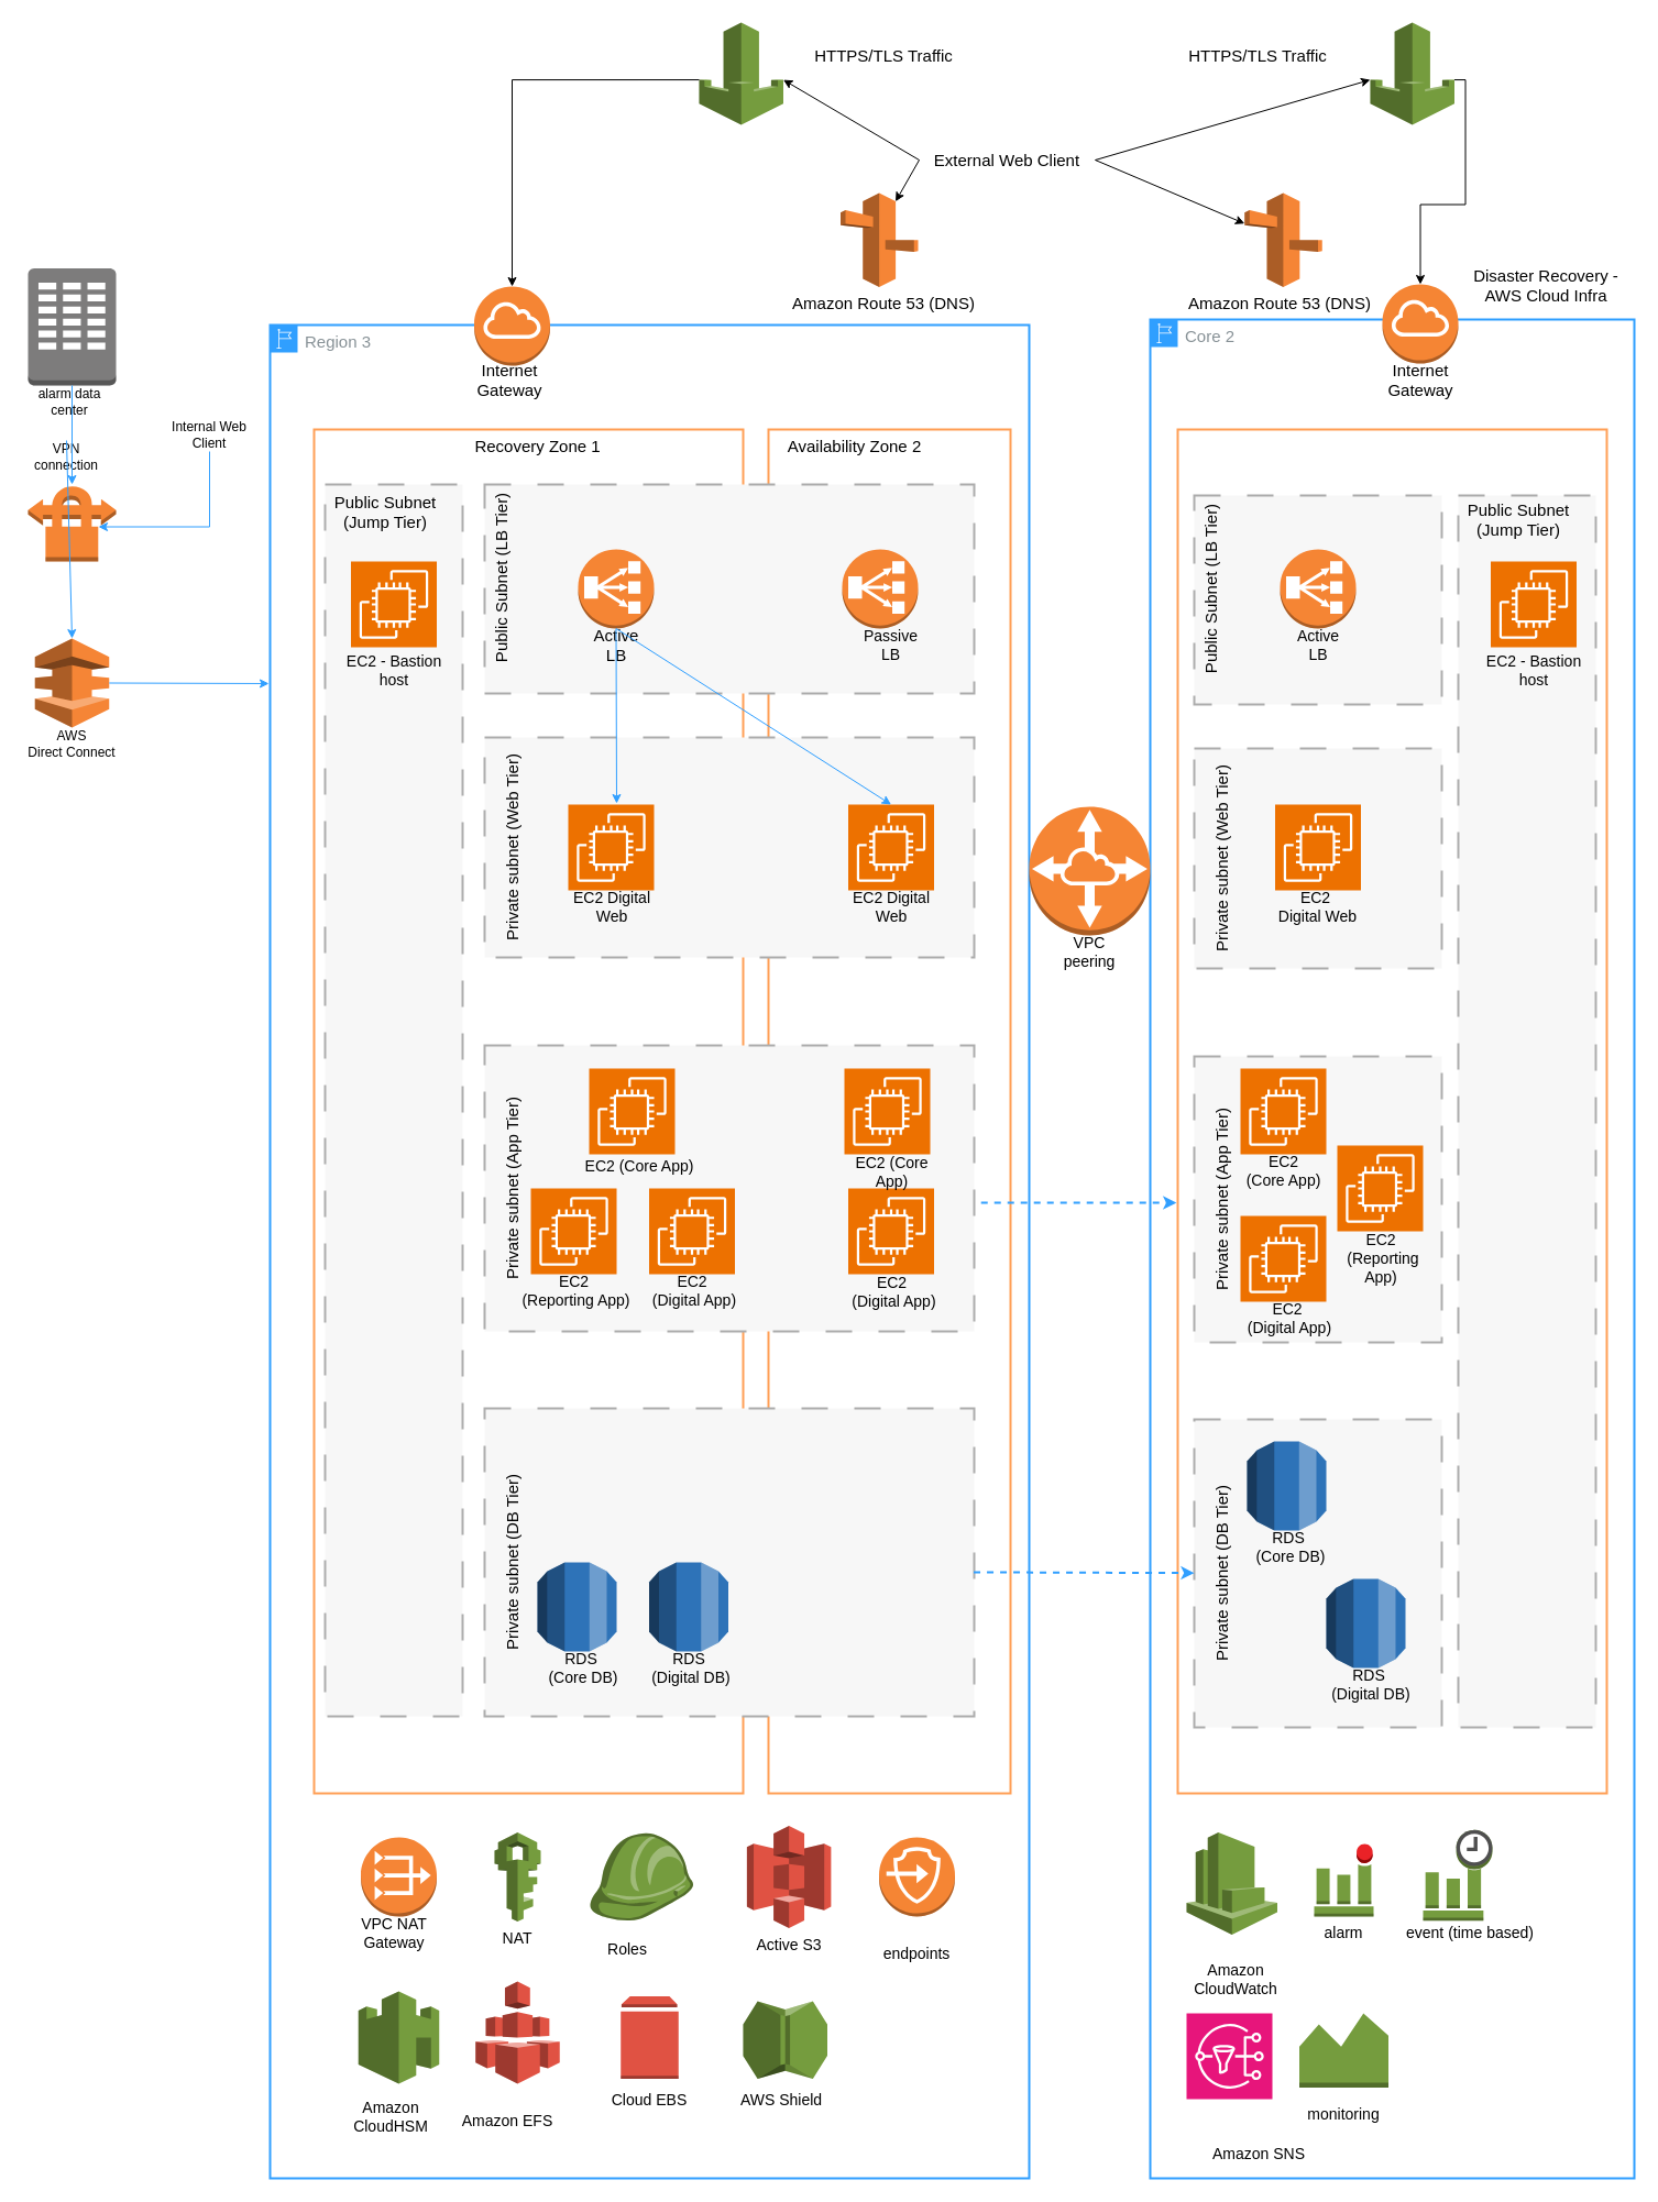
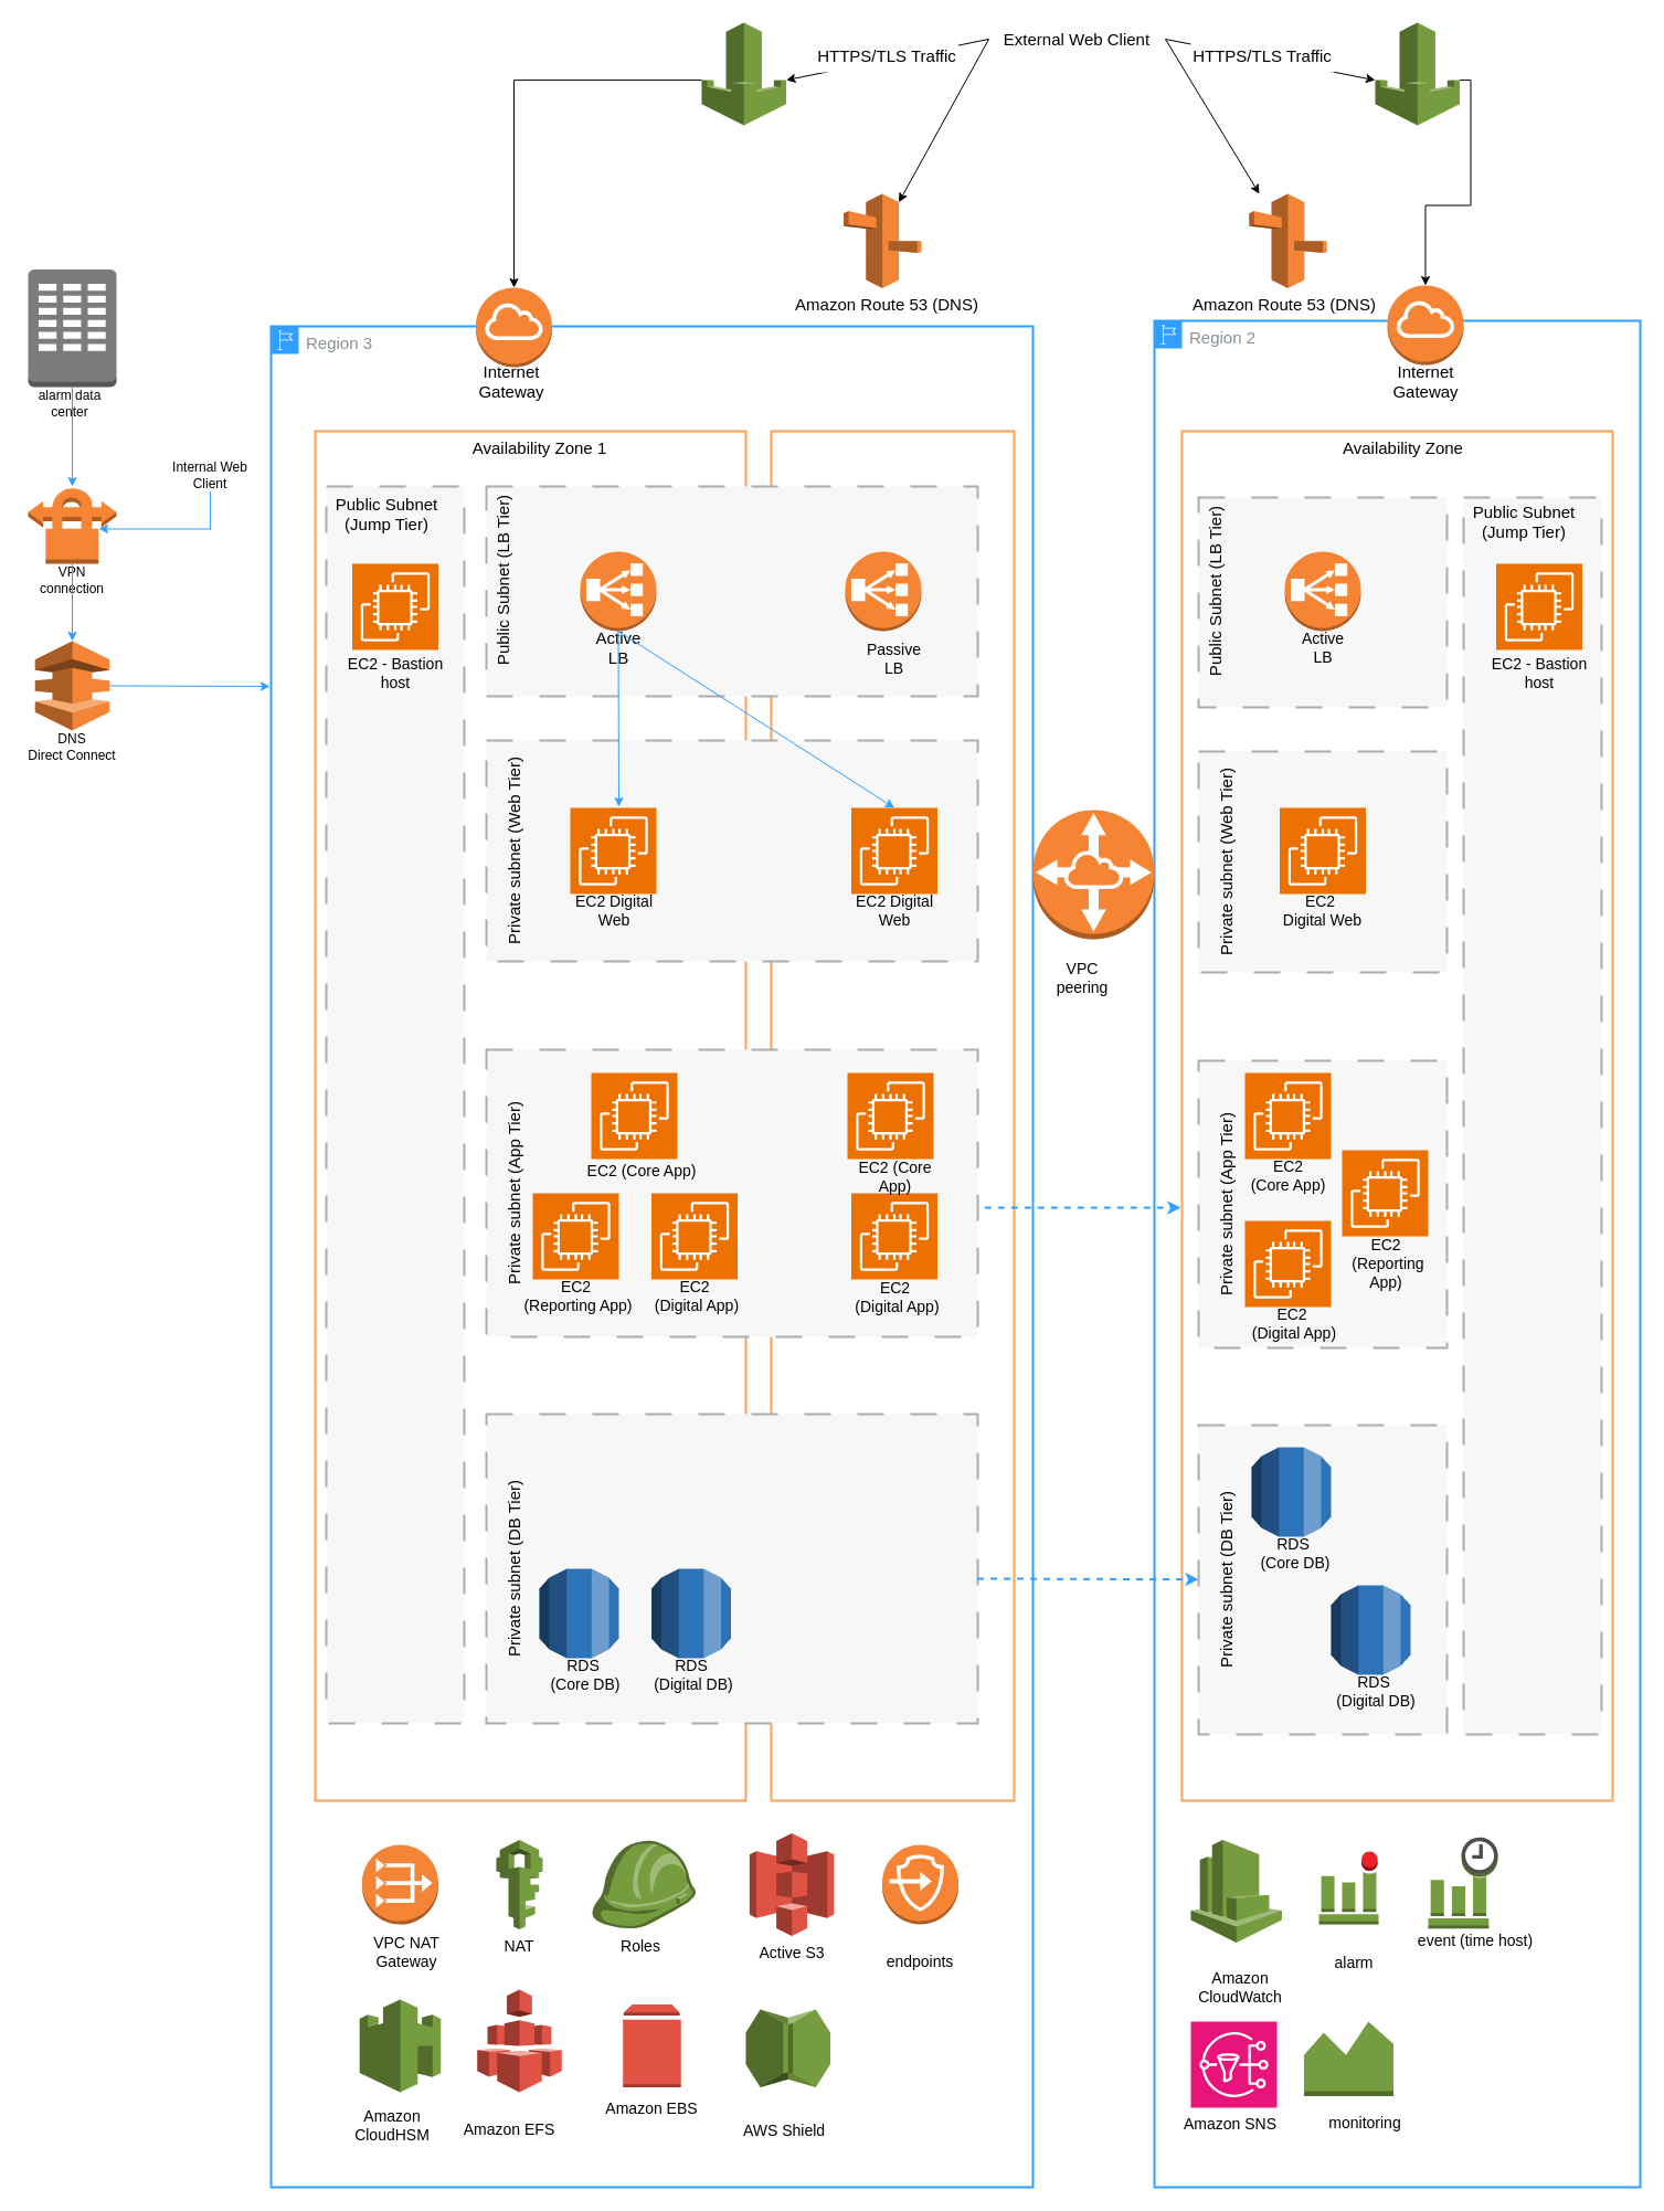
- <mxCell id="69" value="External Web Client" style="text;html=1;strokeColor=none;fillColor=none;align=center;verticalAlign=middle;whiteSpace=wrap;rounded=0;fontSize=15;" parent="1" vertex="1"><mxGeometry x="835" y="130" width="160" height="30" as="geometry" /></mxCell>
+ <mxCell id="69" value="External Web Client" style="text;html=1;strokeColor=none;fillColor=none;align=center;verticalAlign=middle;whiteSpace=wrap;rounded=0;fontSize=15;" parent="1" vertex="1"><mxGeometry x="895" y="20" width="160" height="30" as="geometry" /></mxCell>
- <mxCell id="83" value="&lt;font style=&quot;font-size: 15px;&quot;&gt;Disaster Recovery - AWS Cloud Infra&lt;/font&gt;" style="text;html=1;strokeColor=none;fillColor=none;align=center;verticalAlign=middle;whiteSpace=wrap;rounded=0;fontSize=15;" parent="1" vertex="1"><mxGeometry x="1325" y="228" width="160" height="62" as="geometry" /></mxCell>
- <mxCell id="3" value="Core 2" style="sketch=0;outlineConnect=0;gradientColor=none;html=1;whiteSpace=wrap;fontSize=15;fontStyle=0;shape=mxgraph.aws4.group;grIcon=mxgraph.aws4.group_region;strokeColor=#309FFF;fillColor=none;verticalAlign=top;align=left;spacingLeft=30;fontColor=#879196;strokeWidth=2;" parent="1" vertex="1"><mxGeometry x="1045" y="290" width="440" height="1690" as="geometry" /></mxCell>
+ <mxCell id="3" value="Region 2" style="sketch=0;outlineConnect=0;gradientColor=none;html=1;whiteSpace=wrap;fontSize=15;fontStyle=0;shape=mxgraph.aws4.group;grIcon=mxgraph.aws4.group_region;strokeColor=#309FFF;fillColor=none;verticalAlign=top;align=left;spacingLeft=30;fontColor=#879196;strokeWidth=2;" parent="1" vertex="1"><mxGeometry x="1045" y="290" width="440" height="1690" as="geometry" /></mxCell>
- <mxCell id="102" value="Internal Web Client" style="text;html=1;strokeColor=none;fillColor=none;align=center;verticalAlign=middle;whiteSpace=wrap;rounded=0;fontSize=12;" vertex="1" parent="1"><mxGeometry x="155" y="380" width="70" height="30" as="geometry" /></mxCell>
+ <mxCell id="102" value="Internal Web Client" style="text;html=1;strokeColor=none;fillColor=none;align=center;verticalAlign=middle;whiteSpace=wrap;rounded=0;fontSize=12;" vertex="1" parent="1"><mxGeometry x="155" y="415" width="70" height="30" as="geometry" /></mxCell>
- <mxCell id="76" value="Recovery Zone 1" style="text;html=1;strokeColor=none;fillColor=none;align=center;verticalAlign=middle;whiteSpace=wrap;rounded=0;fontSize=15;" parent="1" vertex="1"><mxGeometry x="422" y="390" width="133" height="30" as="geometry" /></mxCell>
+ <mxCell id="76" value="Availability Zone 1" style="text;html=1;strokeColor=none;fillColor=none;align=center;verticalAlign=middle;whiteSpace=wrap;rounded=0;fontSize=15;" parent="1" vertex="1"><mxGeometry x="422" y="390" width="133" height="30" as="geometry" /></mxCell>
- <mxCell id="77" value="Availability Zone 2" style="text;html=1;strokeColor=none;fillColor=none;align=center;verticalAlign=middle;whiteSpace=wrap;rounded=0;fontSize=15;" parent="1" vertex="1"><mxGeometry x="710" y="390" width="133" height="30" as="geometry" /></mxCell>
+ <mxCell id="78" value="Availability Zone" style="text;html=1;strokeColor=none;fillColor=none;align=center;verticalAlign=middle;whiteSpace=wrap;rounded=0;fontSize=15;" parent="1" vertex="1"><mxGeometry x="1204" y="390" width="133" height="30" as="geometry" /></mxCell>
- <mxCell id="100" value="VPN connection" style="text;html=1;strokeColor=none;fillColor=none;align=center;verticalAlign=middle;whiteSpace=wrap;rounded=0;fontSize=12;" vertex="1" parent="1"><mxGeometry x="28.13" y="400" width="63.75" height="30" as="geometry" /></mxCell>
+ <mxCell id="100" value="VPN connection" style="text;html=1;strokeColor=none;fillColor=none;align=center;verticalAlign=middle;whiteSpace=wrap;rounded=0;fontSize=12;" vertex="1" parent="1"><mxGeometry x="33.13" y="510" width="63.75" height="30" as="geometry" /></mxCell>
- <mxCell id="32" value="Passive LB" style="text;html=1;strokeColor=none;fillColor=none;align=center;verticalAlign=middle;whiteSpace=wrap;rounded=0;fontSize=14;" parent="1" vertex="1"><mxGeometry x="774" y="571" width="71" height="30" as="geometry" /></mxCell>
+ <mxCell id="32" value="Passive LB" style="text;html=1;strokeColor=none;fillColor=none;align=center;verticalAlign=middle;whiteSpace=wrap;rounded=0;fontSize=14;" parent="1" vertex="1"><mxGeometry x="774" y="581" width="71" height="30" as="geometry" /></mxCell>
- <mxCell id="101" value="AWS&lt;br style=&quot;font-size: 12px;&quot;&gt;Direct Connect" style="text;html=1;strokeColor=none;fillColor=none;align=center;verticalAlign=middle;whiteSpace=wrap;rounded=0;fontSize=12;" vertex="1" parent="1"><mxGeometry x="20" y="661" width="90" height="30" as="geometry" /></mxCell>
+ <mxCell id="101" value="DNS&lt;br style=&quot;font-size: 12px;&quot;&gt;Direct Connect" style="text;html=1;strokeColor=none;fillColor=none;align=center;verticalAlign=middle;whiteSpace=wrap;rounded=0;fontSize=12;" vertex="1" parent="1"><mxGeometry x="20" y="661" width="90" height="30" as="geometry" /></mxCell>
- <mxCell id="89" value="VPC peering" style="text;html=1;strokeColor=none;fillColor=none;align=center;verticalAlign=middle;whiteSpace=wrap;rounded=0;fontSize=14;" parent="1" vertex="1"><mxGeometry x="960" y="850" width="60" height="30" as="geometry" /></mxCell>
+ <mxCell id="89" value="VPC peering" style="text;html=1;strokeColor=none;fillColor=none;align=center;verticalAlign=middle;whiteSpace=wrap;rounded=0;fontSize=14;" parent="1" vertex="1"><mxGeometry x="950" y="870" width="60" height="30" as="geometry" /></mxCell>
- <mxCell id="121" value="VPC NAT Gateway" style="text;html=1;strokeColor=none;fillColor=none;align=center;verticalAlign=middle;whiteSpace=wrap;rounded=0;fontSize=14;" vertex="1" parent="1"><mxGeometry x="312.5" y="1742" width="90" height="30" as="geometry" /></mxCell>
+ <mxCell id="121" value="VPC NAT Gateway" style="text;html=1;strokeColor=none;fillColor=none;align=center;verticalAlign=middle;whiteSpace=wrap;rounded=0;fontSize=14;" vertex="1" parent="1"><mxGeometry x="322.5" y="1752" width="90" height="30" as="geometry" /></mxCell>
- <mxCell id="130" value="alarm" style="text;html=1;strokeColor=none;fillColor=none;align=center;verticalAlign=middle;whiteSpace=wrap;rounded=0;fontSize=14;" vertex="1" parent="1"><mxGeometry x="1176" y="1742" width="90" height="30" as="geometry" /></mxCell>
+ <mxCell id="130" value="alarm" style="text;html=1;strokeColor=none;fillColor=none;align=center;verticalAlign=middle;whiteSpace=wrap;rounded=0;fontSize=14;" vertex="1" parent="1"><mxGeometry x="1181" y="1762" width="90" height="30" as="geometry" /></mxCell>
- <mxCell id="132" value="event (time based)" style="text;html=1;strokeColor=none;fillColor=none;align=center;verticalAlign=middle;whiteSpace=wrap;rounded=0;fontSize=14;" vertex="1" parent="1"><mxGeometry x="1277" y="1742" width="118" height="30" as="geometry" /></mxCell>
+ <mxCell id="132" value="event (time host)" style="text;html=1;strokeColor=none;fillColor=none;align=center;verticalAlign=middle;whiteSpace=wrap;rounded=0;fontSize=14;" vertex="1" parent="1"><mxGeometry x="1277" y="1742" width="118" height="30" as="geometry" /></mxCell>
- <mxCell id="123" value="Roles" style="text;html=1;strokeColor=none;fillColor=none;align=center;verticalAlign=middle;whiteSpace=wrap;rounded=0;fontSize=14;" vertex="1" parent="1"><mxGeometry x="525" y="1756.5" width="90" height="30" as="geometry" /></mxCell>
+ <mxCell id="123" value="Roles" style="text;html=1;strokeColor=none;fillColor=none;align=center;verticalAlign=middle;whiteSpace=wrap;rounded=0;fontSize=14;" vertex="1" parent="1"><mxGeometry x="535" y="1746.5" width="90" height="30" as="geometry" /></mxCell>
- <mxCell id="128" value="Cloud EBS" style="text;html=1;strokeColor=none;fillColor=none;align=center;verticalAlign=middle;whiteSpace=wrap;rounded=0;fontSize=14;" vertex="1" parent="1"><mxGeometry x="545" y="1894" width="90" height="30" as="geometry" /></mxCell>
+ <mxCell id="128" value="Amazon EBS" style="text;html=1;strokeColor=none;fillColor=none;align=center;verticalAlign=middle;whiteSpace=wrap;rounded=0;fontSize=14;" vertex="1" parent="1"><mxGeometry x="545" y="1894" width="90" height="30" as="geometry" /></mxCell>
- <mxCell id="129" value="AWS Shield" style="text;html=1;strokeColor=none;fillColor=none;align=center;verticalAlign=middle;whiteSpace=wrap;rounded=0;fontSize=14;" vertex="1" parent="1"><mxGeometry x="664.88" y="1894" width="90" height="30" as="geometry" /></mxCell>
+ <mxCell id="129" value="AWS Shield" style="text;html=1;strokeColor=none;fillColor=none;align=center;verticalAlign=middle;whiteSpace=wrap;rounded=0;fontSize=14;" vertex="1" parent="1"><mxGeometry x="664.88" y="1914" width="90" height="30" as="geometry" /></mxCell>
- <mxCell id="134" value="monitoring" style="text;html=1;strokeColor=none;fillColor=none;align=center;verticalAlign=middle;whiteSpace=wrap;rounded=0;fontSize=14;" vertex="1" parent="1"><mxGeometry x="1176" y="1907" width="90" height="30" as="geometry" /></mxCell>
+ <mxCell id="134" value="monitoring" style="text;html=1;strokeColor=none;fillColor=none;align=center;verticalAlign=middle;whiteSpace=wrap;rounded=0;fontSize=14;" vertex="1" parent="1"><mxGeometry x="1191" y="1907" width="90" height="30" as="geometry" /></mxCell>
- <mxCell id="133" value="Amazon SNS" style="text;html=1;strokeColor=none;fillColor=none;align=center;verticalAlign=middle;whiteSpace=wrap;rounded=0;fontSize=14;" vertex="1" parent="1"><mxGeometry x="1098.5" y="1943" width="90" height="30" as="geometry" /></mxCell>
+ <mxCell id="133" value="Amazon SNS" style="text;html=1;strokeColor=none;fillColor=none;align=center;verticalAlign=middle;whiteSpace=wrap;rounded=0;fontSize=14;" vertex="1" parent="1"><mxGeometry x="1068.5" y="1908" width="90" height="30" as="geometry" /></mxCell>
